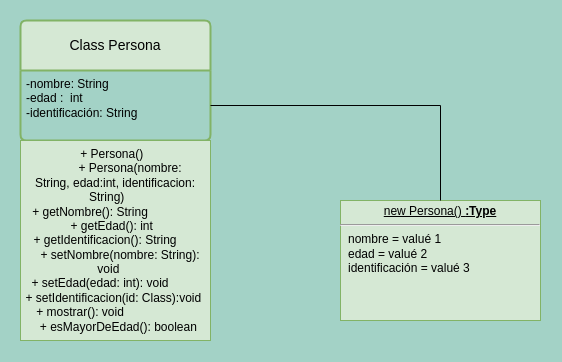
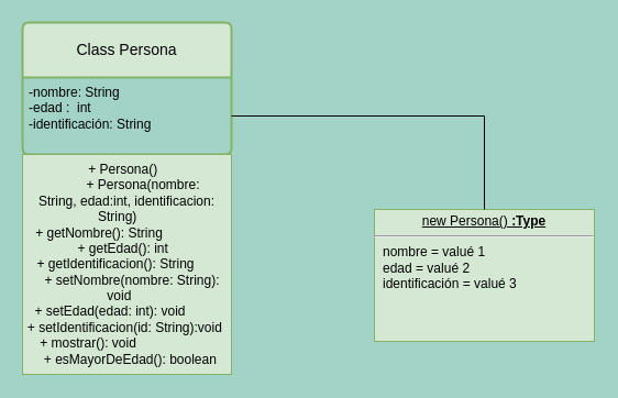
- <mxCell id="4" value="&lt;div&gt;+ Persona()&amp;nbsp;&amp;nbsp;&lt;/div&gt;&lt;div&gt;&amp;nbsp; &amp;nbsp; &amp;nbsp; &amp;nbsp; &amp;nbsp;&lt;span style=&quot;background-color: initial;&quot;&gt;+ Persona(nombre: String,&amp;nbsp;&lt;/span&gt;&lt;span style=&quot;background-color: initial;&quot;&gt;edad:int,&amp;nbsp;&lt;/span&gt;&lt;span style=&quot;background-color: initial;&quot;&gt;identificacion: String)&amp;nbsp; &amp;nbsp; &amp;nbsp;&lt;/span&gt;&lt;/div&gt;&lt;div&gt;&lt;span style=&quot;background-color: initial;&quot;&gt;+ getNombre(): String&amp;nbsp; &amp;nbsp; &amp;nbsp; &amp;nbsp; &amp;nbsp; &amp;nbsp; &amp;nbsp; &amp;nbsp;&lt;/span&gt;&lt;/div&gt;&lt;div&gt;&lt;span style=&quot;background-color: initial;&quot;&gt;+ getEdad(): int&amp;nbsp;&amp;nbsp;&lt;/span&gt;&lt;/div&gt;&lt;div&gt;&lt;span style=&quot;background-color: initial;&quot;&gt;&amp;nbsp;&lt;/span&gt;&lt;span style=&quot;background-color: initial;&quot;&gt;+ getIdentificacion(): String&amp;nbsp; &amp;nbsp; &amp;nbsp; &amp;nbsp;&lt;/span&gt;&lt;/div&gt;&lt;div&gt;&lt;span style=&quot;background-color: initial;&quot;&gt;&amp;nbsp;&amp;nbsp;&amp;nbsp;&lt;/span&gt;&lt;span style=&quot;background-color: initial;&quot;&gt;+ setNombre(nombre: String): void&amp;nbsp; &amp;nbsp;&amp;nbsp;&lt;/span&gt;&lt;/div&gt;&lt;div&gt;&lt;span style=&quot;background-color: initial;&quot;&gt;&amp;nbsp;&amp;nbsp;&lt;/span&gt;&lt;span style=&quot;background-color: initial;&quot;&gt;&amp;nbsp;+ setEdad(edad: int): void&amp;nbsp; &amp;nbsp; &amp;nbsp; &amp;nbsp; &amp;nbsp; &amp;nbsp;&lt;/span&gt;&lt;span style=&quot;background-color: initial;&quot;&gt;&amp;nbsp; &amp;nbsp;+ setIdentificacion(id: Class):void&amp;nbsp;&amp;nbsp;&lt;/span&gt;&lt;/div&gt;&lt;div&gt;&lt;span style=&quot;background-color: initial;&quot;&gt;&amp;nbsp;+ mostrar(): void&amp;nbsp; &amp;nbsp; &amp;nbsp; &amp;nbsp; &amp;nbsp; &amp;nbsp; &amp;nbsp; &amp;nbsp; &amp;nbsp; &amp;nbsp; &amp;nbsp;&amp;nbsp;&lt;/span&gt;&lt;/div&gt;&lt;div&gt;&amp;nbsp; &amp;nbsp;+ esMayorDeEdad(): boolean&amp;nbsp;&lt;/div&gt;" style="whiteSpace=wrap;html=1;align=center;treeFolding=1;treeMoving=1;newEdgeStyle={&quot;edgeStyle&quot;:&quot;elbowEdgeStyle&quot;,&quot;startArrow&quot;:&quot;none&quot;,&quot;endArrow&quot;:&quot;none&quot;};fillColor=#D5E8D4;strokeColor=#82b366;" vertex="1" parent="1"><mxGeometry x="20" y="140" width="190" height="200" as="geometry" /></mxCell>
+ <mxCell id="4" value="&lt;div&gt;+ Persona()&amp;nbsp;&amp;nbsp;&lt;/div&gt;&lt;div&gt;&amp;nbsp; &amp;nbsp; &amp;nbsp; &amp;nbsp; &amp;nbsp;&lt;span style=&quot;background-color: initial;&quot;&gt;+ Persona(nombre: String,&amp;nbsp;&lt;/span&gt;&lt;span style=&quot;background-color: initial;&quot;&gt;edad:int,&amp;nbsp;&lt;/span&gt;&lt;span style=&quot;background-color: initial;&quot;&gt;identificacion: String)&amp;nbsp; &amp;nbsp; &amp;nbsp;&lt;/span&gt;&lt;/div&gt;&lt;div&gt;&lt;span style=&quot;background-color: initial;&quot;&gt;+ getNombre(): String&amp;nbsp; &amp;nbsp; &amp;nbsp; &amp;nbsp; &amp;nbsp; &amp;nbsp; &amp;nbsp; &amp;nbsp;&lt;/span&gt;&lt;/div&gt;&lt;div&gt;&lt;span style=&quot;background-color: initial;&quot;&gt;+ getEdad(): int&amp;nbsp;&amp;nbsp;&lt;/span&gt;&lt;/div&gt;&lt;div&gt;&lt;span style=&quot;background-color: initial;&quot;&gt;&amp;nbsp;&lt;/span&gt;&lt;span style=&quot;background-color: initial;&quot;&gt;+ getIdentificacion(): String&amp;nbsp; &amp;nbsp; &amp;nbsp; &amp;nbsp;&lt;/span&gt;&lt;/div&gt;&lt;div&gt;&lt;span style=&quot;background-color: initial;&quot;&gt;&amp;nbsp;&amp;nbsp;&amp;nbsp;&lt;/span&gt;&lt;span style=&quot;background-color: initial;&quot;&gt;+ setNombre(nombre: String): void&amp;nbsp; &amp;nbsp;&amp;nbsp;&lt;/span&gt;&lt;/div&gt;&lt;div&gt;&lt;span style=&quot;background-color: initial;&quot;&gt;&amp;nbsp;&amp;nbsp;&lt;/span&gt;&lt;span style=&quot;background-color: initial;&quot;&gt;&amp;nbsp;+ setEdad(edad: int): void&amp;nbsp; &amp;nbsp; &amp;nbsp; &amp;nbsp; &amp;nbsp; &amp;nbsp;&lt;/span&gt;&lt;span style=&quot;background-color: initial;&quot;&gt;&amp;nbsp; &amp;nbsp;+ setIdentificacion(id: String):void&amp;nbsp;&amp;nbsp;&lt;/span&gt;&lt;/div&gt;&lt;div&gt;&lt;span style=&quot;background-color: initial;&quot;&gt;&amp;nbsp;+ mostrar(): void&amp;nbsp; &amp;nbsp; &amp;nbsp; &amp;nbsp; &amp;nbsp; &amp;nbsp; &amp;nbsp; &amp;nbsp; &amp;nbsp; &amp;nbsp; &amp;nbsp;&amp;nbsp;&lt;/span&gt;&lt;/div&gt;&lt;div&gt;&amp;nbsp; &amp;nbsp;+ esMayorDeEdad(): boolean&amp;nbsp;&lt;/div&gt;" style="whiteSpace=wrap;html=1;align=center;treeFolding=1;treeMoving=1;newEdgeStyle={&quot;edgeStyle&quot;:&quot;elbowEdgeStyle&quot;,&quot;startArrow&quot;:&quot;none&quot;,&quot;endArrow&quot;:&quot;none&quot;};fillColor=#D5E8D4;strokeColor=#82b366;" vertex="1" parent="1"><mxGeometry x="20" y="140" width="190" height="200" as="geometry" /></mxCell>
- <mxCell id="5" value="&lt;p style=&quot;margin:0px;margin-top:4px;text-align:center;text-decoration:underline;&quot;&gt;new Persona()&amp;nbsp;&lt;b&gt;:Type&lt;/b&gt;&lt;/p&gt;&lt;hr&gt;&lt;p style=&quot;margin:0px;margin-left:8px;&quot;&gt;nombre = valué 1&lt;br&gt;edad = valué 2&lt;br&gt;identificación = valué 3&lt;/p&gt;" style="verticalAlign=top;align=left;overflow=fill;fontSize=12;fontFamily=Helvetica;html=1;whiteSpace=wrap;fillColor=#d5e8d4;strokeColor=#82b366;" vertex="1" parent="1"><mxGeometry x="340" y="200" width="200" height="120" as="geometry" /></mxCell>
+ <mxCell id="5" value="&lt;p style=&quot;margin:0px;margin-top:4px;text-align:center;text-decoration:underline;&quot;&gt;new Persona()&amp;nbsp;&lt;b&gt;:Type&lt;/b&gt;&lt;/p&gt;&lt;hr&gt;&lt;p style=&quot;margin:0px;margin-left:8px;&quot;&gt;nombre = valué 1&lt;br&gt;edad = valué 2&lt;br&gt;identificación = valué 3&lt;/p&gt;" style="verticalAlign=top;align=left;overflow=fill;fontSize=12;fontFamily=Helvetica;html=1;whiteSpace=wrap;fillColor=#d5e8d4;strokeColor=#82b366;" vertex="1" parent="1"><mxGeometry x="340" y="190" width="200" height="120" as="geometry" /></mxCell>
